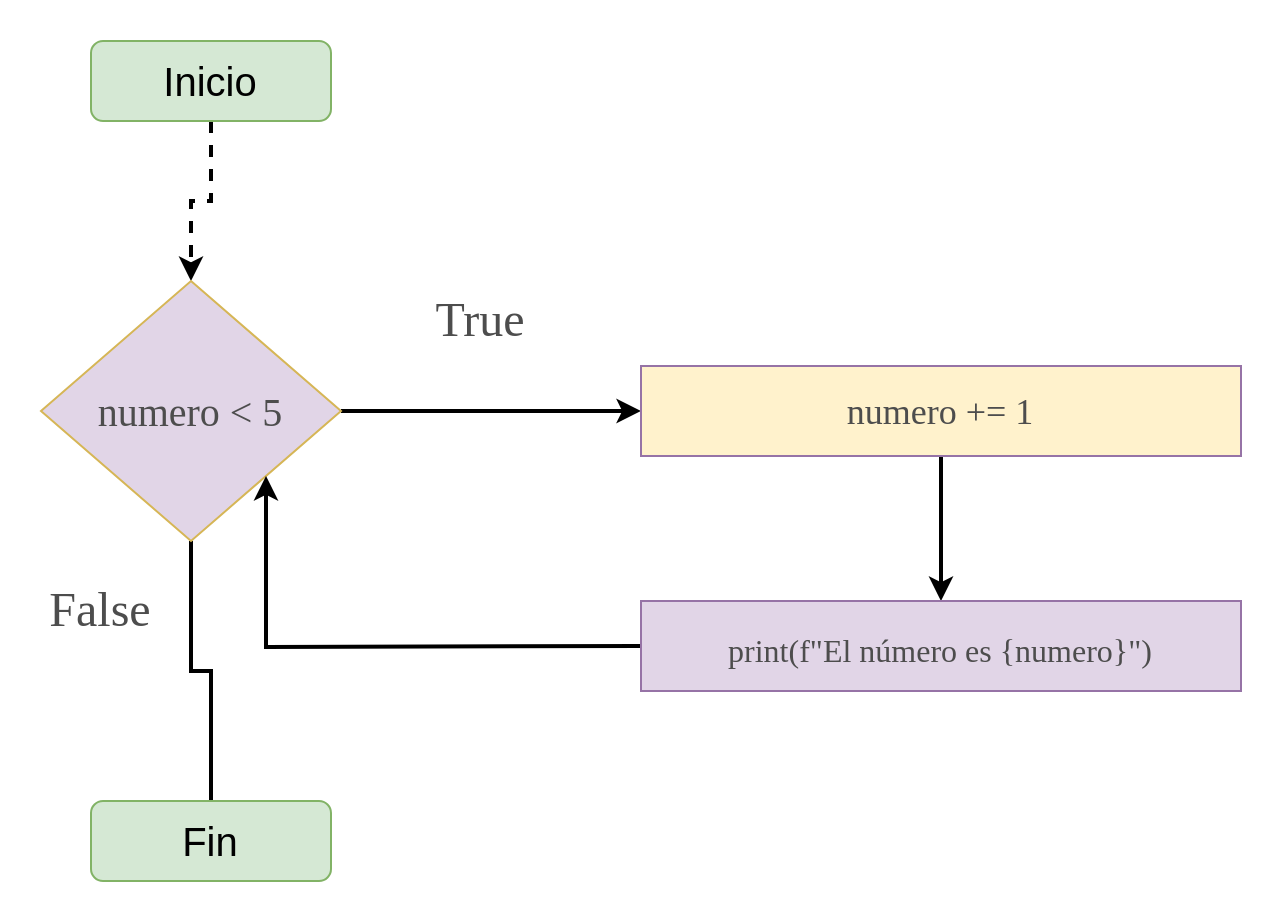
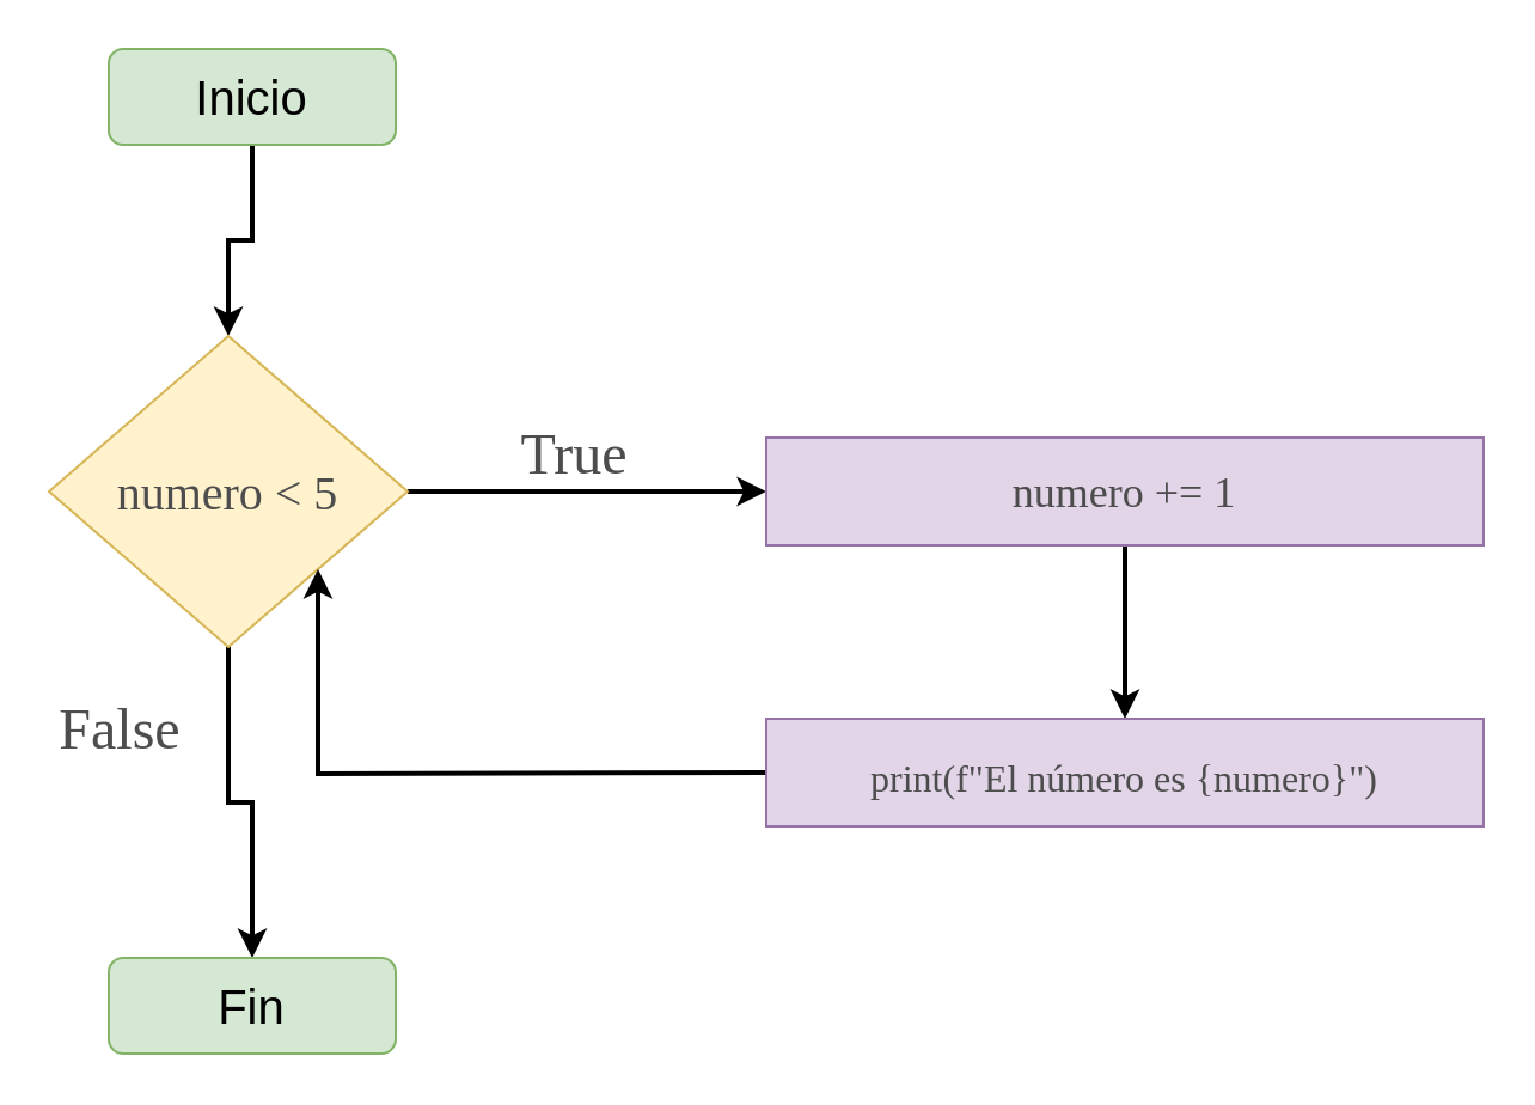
- <mxCell id="2" value="" style="edgeStyle=orthogonalEdgeStyle;rounded=0;orthogonalLoop=1;jettySize=auto;html=1;fontFamily=Helvetica;fontSize=20;fontColor=#000000;strokeWidth=2;dashed=1;" parent="1" source="3" target="6" edge="1"><mxGeometry relative="1" as="geometry" /></mxCell>
+ <mxCell id="2" value="" style="edgeStyle=orthogonalEdgeStyle;rounded=0;orthogonalLoop=1;jettySize=auto;html=1;fontFamily=Helvetica;fontSize=20;fontColor=#000000;strokeWidth=2;" parent="1" source="3" target="6" edge="1"><mxGeometry relative="1" as="geometry" /></mxCell>
- <mxCell id="8" value="&lt;font style=&quot;font-size: 24px&quot;&gt;True&lt;/font&gt;" style="text;html=1;strokeColor=none;fillColor=none;align=center;verticalAlign=middle;whiteSpace=wrap;rounded=0;fontFamily=Cascadia Code;fontSource=https%3A%2F%2Ffonts.googleapis.com%2Fcss%3Ffamily%3DCascadia%2BCode;fontSize=20;fontColor=#4D4D4D;" parent="1" vertex="1"><mxGeometry x="210" y="145" width="60" height="30" as="geometry" /></mxCell>
+ <mxCell id="8" value="&lt;font style=&quot;font-size: 24px&quot;&gt;True&lt;/font&gt;" style="text;html=1;strokeColor=none;fillColor=none;align=center;verticalAlign=middle;whiteSpace=wrap;rounded=0;fontFamily=Cascadia Code;fontSource=https%3A%2F%2Ffonts.googleapis.com%2Fcss%3Ffamily%3DCascadia%2BCode;fontSize=20;fontColor=#4D4D4D;" parent="1" vertex="1"><mxGeometry x="210" y="175" width="60" height="30" as="geometry" /></mxCell>
- <mxCell id="6" value="&lt;span style=&quot;color: rgb(77 , 77 , 77)&quot;&gt;&lt;font style=&quot;font-size: 20px&quot;&gt;numero &amp;lt; 5&lt;/font&gt;&lt;/span&gt;" style="rhombus;whiteSpace=wrap;html=1;fontFamily=Cascadia Code;fontSource=https%3A%2F%2Ffonts.googleapis.com%2Fcss%3Ffamily%3DCascadia%2BCode;fontSize=20;fillColor=#e1d5e7;strokeColor=#d6b656;" parent="1" vertex="1"><mxGeometry x="20" y="140" width="150" height="130" as="geometry" /></mxCell>
+ <mxCell id="6" value="&lt;span style=&quot;color: rgb(77 , 77 , 77)&quot;&gt;&lt;font style=&quot;font-size: 20px&quot;&gt;numero &amp;lt; 5&lt;/font&gt;&lt;/span&gt;" style="rhombus;whiteSpace=wrap;html=1;fontFamily=Cascadia Code;fontSource=https%3A%2F%2Ffonts.googleapis.com%2Fcss%3Ffamily%3DCascadia%2BCode;fontSize=20;fillColor=#fff2cc;strokeColor=#d6b656;" parent="1" vertex="1"><mxGeometry x="20" y="140" width="150" height="130" as="geometry" /></mxCell>
- <mxCell id="13" value="&lt;font color=&quot;#4d4d4d&quot; face=&quot;cascadia code&quot; style=&quot;font-size: 18px&quot;&gt;numero += 1&lt;/font&gt;" style="rounded=0;whiteSpace=wrap;html=1;fontFamily=Helvetica;fontSize=20;fillColor=#fff2cc;strokeColor=#9673a6;" vertex="1" parent="1"><mxGeometry x="320" y="182.5" width="300" height="45" as="geometry" /></mxCell>
+ <mxCell id="13" value="&lt;font color=&quot;#4d4d4d&quot; face=&quot;cascadia code&quot; style=&quot;font-size: 18px&quot;&gt;numero += 1&lt;/font&gt;" style="rounded=0;whiteSpace=wrap;html=1;fontFamily=Helvetica;fontSize=20;fillColor=#e1d5e7;strokeColor=#9673a6;" vertex="1" parent="1"><mxGeometry x="320" y="182.5" width="300" height="45" as="geometry" /></mxCell>
- <mxCell id="5" style="edgeStyle=orthogonalEdgeStyle;rounded=0;orthogonalLoop=1;jettySize=auto;html=1;exitX=0.5;exitY=1;exitDx=0;exitDy=0;fontFamily=Cascadia Code;fontSource=https%3A%2F%2Ffonts.googleapis.com%2Fcss%3Ffamily%3DCascadia%2BCode;fontSize=20;fontColor=#4D4D4D;strokeWidth=2;entryX=0.5;entryY=0;entryDx=0;entryDy=0;endArrow=none;" parent="1" source="6" target="9" edge="1"><mxGeometry relative="1" as="geometry"><mxPoint x="95" y="360" as="targetPoint" /></mxGeometry></mxCell>
+ <mxCell id="5" style="edgeStyle=orthogonalEdgeStyle;rounded=0;orthogonalLoop=1;jettySize=auto;html=1;exitX=0.5;exitY=1;exitDx=0;exitDy=0;fontFamily=Cascadia Code;fontSource=https%3A%2F%2Ffonts.googleapis.com%2Fcss%3Ffamily%3DCascadia%2BCode;fontSize=20;fontColor=#4D4D4D;strokeWidth=2;entryX=0.5;entryY=0;entryDx=0;entryDy=0;" parent="1" source="6" target="9" edge="1"><mxGeometry relative="1" as="geometry"><mxPoint x="95" y="360" as="targetPoint" /></mxGeometry></mxCell>
